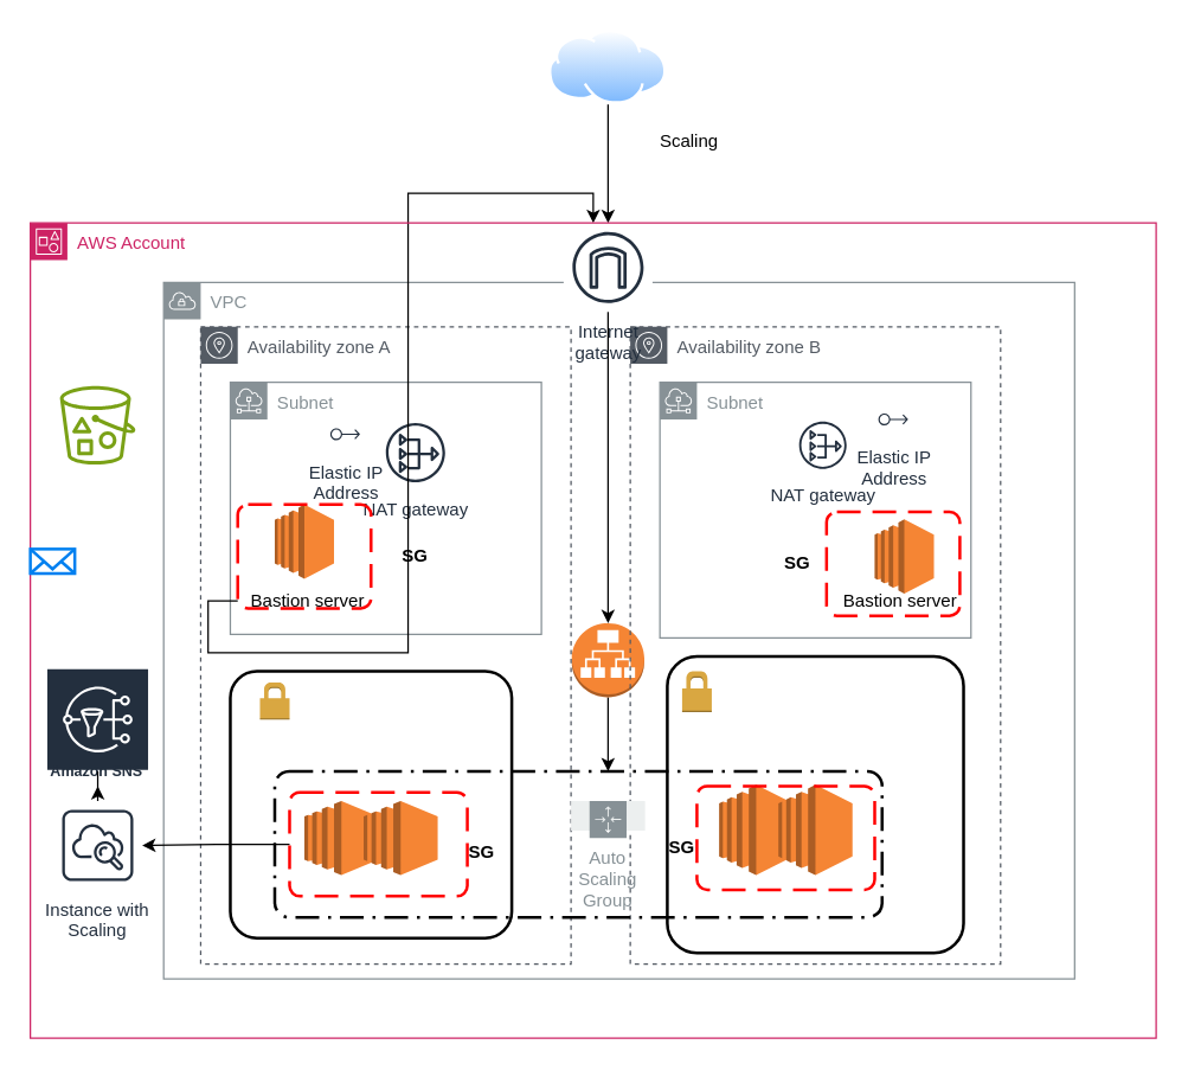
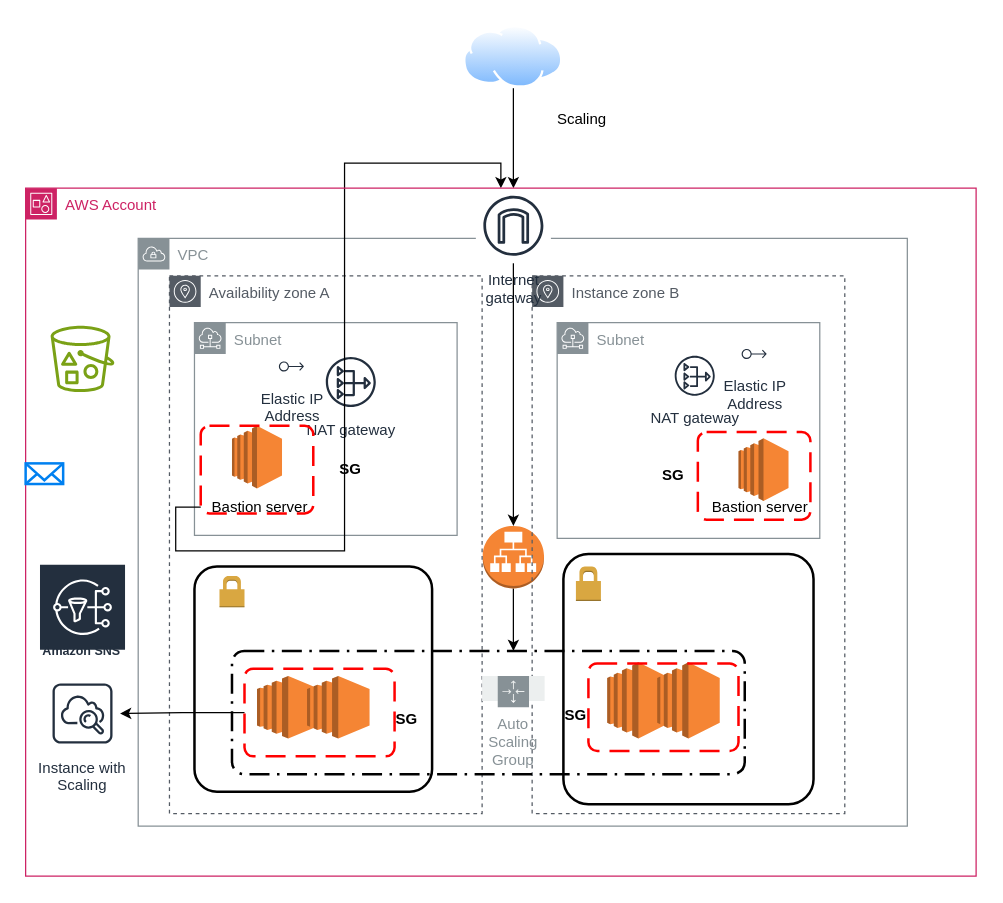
- <mxCell id="12" value="Availability zone B" style="sketch=0;outlineConnect=0;gradientColor=none;html=1;whiteSpace=wrap;fontSize=12;fontStyle=0;shape=mxgraph.aws4.group;grIcon=mxgraph.aws4.group_availability_zone;strokeColor=#545B64;fillColor=none;verticalAlign=top;align=left;spacingLeft=30;fontColor=#545B64;dashed=1;" vertex="1" parent="1"><mxGeometry x="425" y="220" width="250" height="430" as="geometry" /></mxCell>
+ <mxCell id="12" value="Instance zone B" style="sketch=0;outlineConnect=0;gradientColor=none;html=1;whiteSpace=wrap;fontSize=12;fontStyle=0;shape=mxgraph.aws4.group;grIcon=mxgraph.aws4.group_availability_zone;strokeColor=#545B64;fillColor=none;verticalAlign=top;align=left;spacingLeft=30;fontColor=#545B64;dashed=1;" vertex="1" parent="1"><mxGeometry x="425" y="220" width="250" height="430" as="geometry" /></mxCell>
- <mxCell id="45" value="" style="edgeStyle=orthogonalEdgeStyle;rounded=0;orthogonalLoop=1;jettySize=auto;html=1;" edge="1" parent="42" source="46" target="44"><mxGeometry relative="1" as="geometry" /></mxCell>
